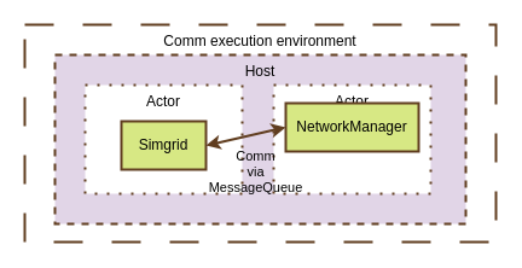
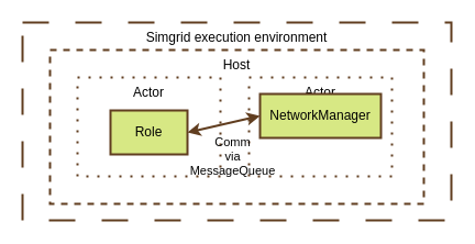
- <mxCell id="2" value="Comm execution environment" style="rounded=0;whiteSpace=wrap;html=1;verticalAlign=top;dashed=1;dashPattern=12 12;strokeColor=#613E20;strokeWidth=2;" parent="1" vertex="1"><mxGeometry x="20" y="20" width="390" height="180" as="geometry" /></mxCell>
+ <mxCell id="2" value="Simgrid execution environment" style="rounded=0;whiteSpace=wrap;html=1;verticalAlign=top;dashed=1;dashPattern=12 12;strokeColor=#613E20;strokeWidth=2;" parent="1" vertex="1"><mxGeometry x="20" y="20" width="390" height="180" as="geometry" /></mxCell>
- <mxCell id="3" value="Host" style="rounded=0;whiteSpace=wrap;html=1;dashed=1;verticalAlign=top;strokeColor=#613E20;strokeWidth=2;fillColor=#e1d5e7;" parent="1" vertex="1"><mxGeometry x="45" y="45" width="340" height="140" as="geometry" /></mxCell>
+ <mxCell id="3" value="Host" style="rounded=0;whiteSpace=wrap;html=1;dashed=1;verticalAlign=top;strokeColor=#613E20;strokeWidth=2;" parent="1" vertex="1"><mxGeometry x="45" y="45" width="340" height="140" as="geometry" /></mxCell>
- <mxCell id="5" value="Simgrid" style="rounded=0;whiteSpace=wrap;html=1;fillColor=#D7E884;strokeColor=#613E20;strokeWidth=2;" parent="1" vertex="1"><mxGeometry x="100" y="100" width="70" height="40" as="geometry" /></mxCell>
+ <mxCell id="5" value="Role" style="rounded=0;whiteSpace=wrap;html=1;fillColor=#D7E884;strokeColor=#613E20;strokeWidth=2;" parent="1" vertex="1"><mxGeometry x="100" y="100" width="70" height="40" as="geometry" /></mxCell>
